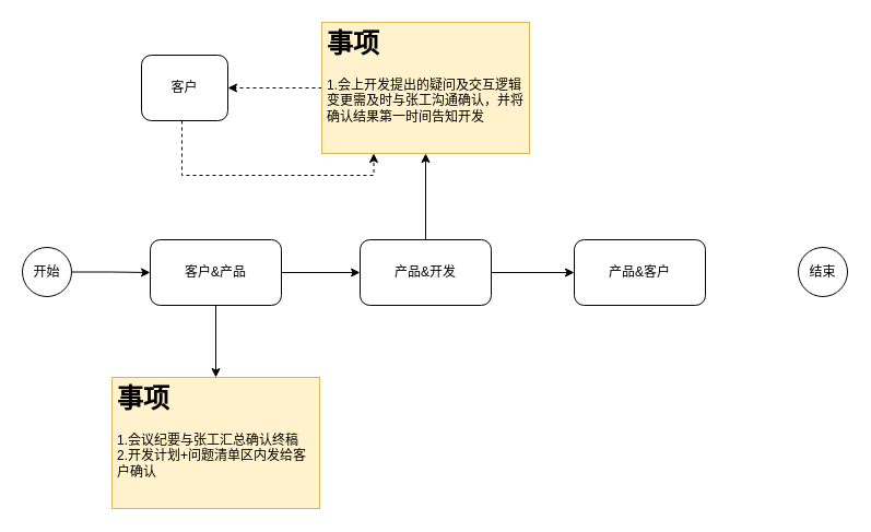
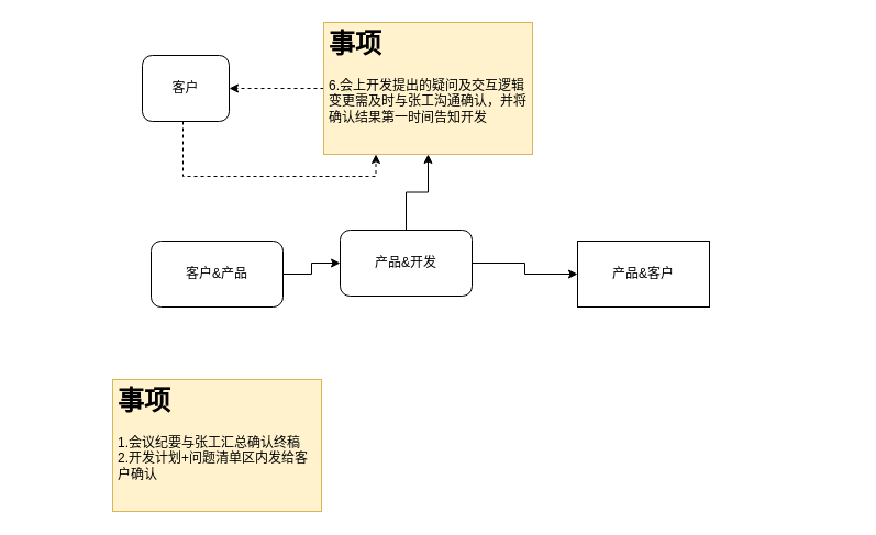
- <mxCell id="14" value="&lt;h1&gt;事项&lt;/h1&gt;&lt;div&gt;1.会上开发提出的疑问及交互逻辑变更需及时与张工沟通确认，并将确认结果第一时间告知开发&lt;/div&gt;&lt;p&gt;&lt;/p&gt;" style="text;html=1;strokeColor=#d6b656;fillColor=#fff2cc;spacing=5;spacingTop=-20;whiteSpace=wrap;overflow=hidden;rounded=0;" vertex="1" parent="1"><mxGeometry x="294" y="20" width="190" height="120" as="geometry" /></mxCell>
+ <mxCell id="14" value="&lt;h1&gt;事项&lt;/h1&gt;&lt;div&gt;6.会上开发提出的疑问及交互逻辑变更需及时与张工沟通确认，并将确认结果第一时间告知开发&lt;/div&gt;&lt;p&gt;&lt;/p&gt;" style="text;html=1;strokeColor=#d6b656;fillColor=#fff2cc;spacing=5;spacingTop=-20;whiteSpace=wrap;overflow=hidden;rounded=0;" vertex="1" parent="1"><mxGeometry x="294" y="20" width="190" height="120" as="geometry" /></mxCell>
- <mxCell id="3" value="开始" style="ellipse;whiteSpace=wrap;html=1;aspect=fixed;" vertex="1" parent="1"><mxGeometry x="20" y="226" width="45" height="45" as="geometry" /></mxCell>
- <mxCell id="2" style="edgeStyle=orthogonalEdgeStyle;rounded=0;orthogonalLoop=1;jettySize=auto;html=1;entryX=0;entryY=0.5;entryDx=0;entryDy=0;" edge="1" parent="1" source="3" target="7"><mxGeometry relative="1" as="geometry" /></mxCell>
- <mxCell id="4" value="结束" style="ellipse;whiteSpace=wrap;html=1;aspect=fixed;" vertex="1" parent="1"><mxGeometry x="730" y="226" width="45" height="45" as="geometry" /></mxCell>
- <mxCell id="10" value="产品&amp;amp;开发" style="rounded=1;whiteSpace=wrap;html=1;" vertex="1" parent="1"><mxGeometry x="329" y="219" width="120" height="60" as="geometry" /></mxCell>
+ <mxCell id="10" value="产品&amp;amp;开发" style="rounded=1;whiteSpace=wrap;html=1;" vertex="1" parent="1"><mxGeometry x="309" y="209" width="120" height="60" as="geometry" /></mxCell>
- <mxCell id="11" value="产品&amp;amp;客户" style="rounded=1;whiteSpace=wrap;html=1;" vertex="1" parent="1"><mxGeometry x="525" y="219" width="120" height="60" as="geometry" /></mxCell>
+ <mxCell id="11" value="产品&amp;amp;客户" style="whiteSpace=wrap;html=1;rounded=0;" vertex="1" parent="1"><mxGeometry x="525" y="219" width="120" height="60" as="geometry" /></mxCell>
- <mxCell id="6" value="" style="edgeStyle=orthogonalEdgeStyle;rounded=0;orthogonalLoop=1;jettySize=auto;html=1;entryX=0.5;entryY=0;entryDx=0;entryDy=0;" edge="1" parent="1" source="7" target="12"><mxGeometry relative="1" as="geometry"><mxPoint x="197" y="348" as="targetPoint" /></mxGeometry></mxCell>
